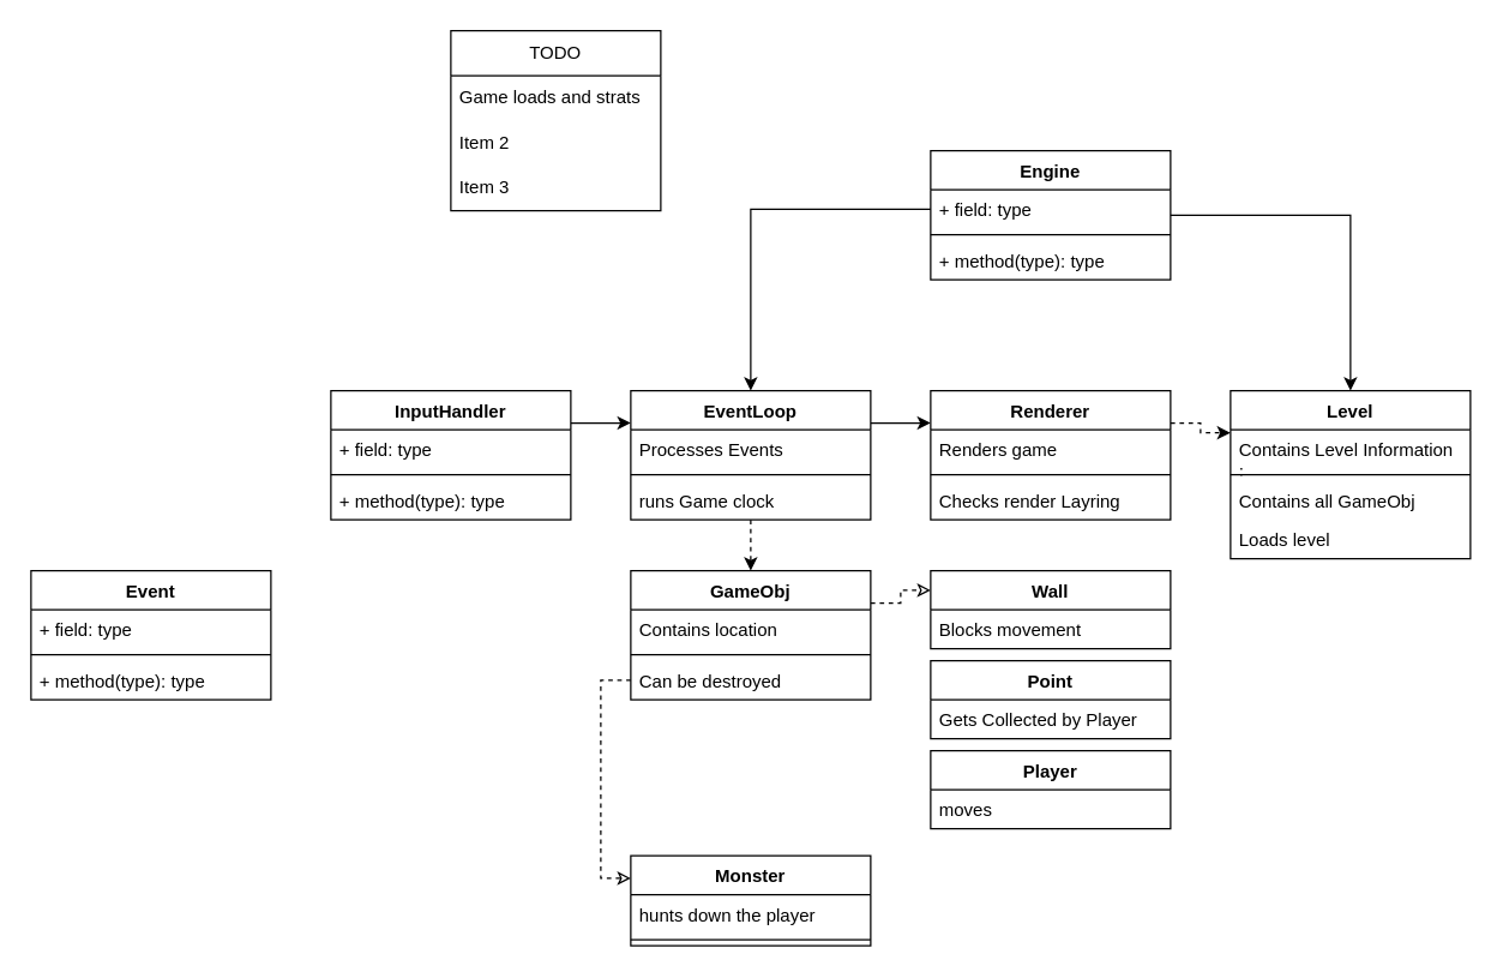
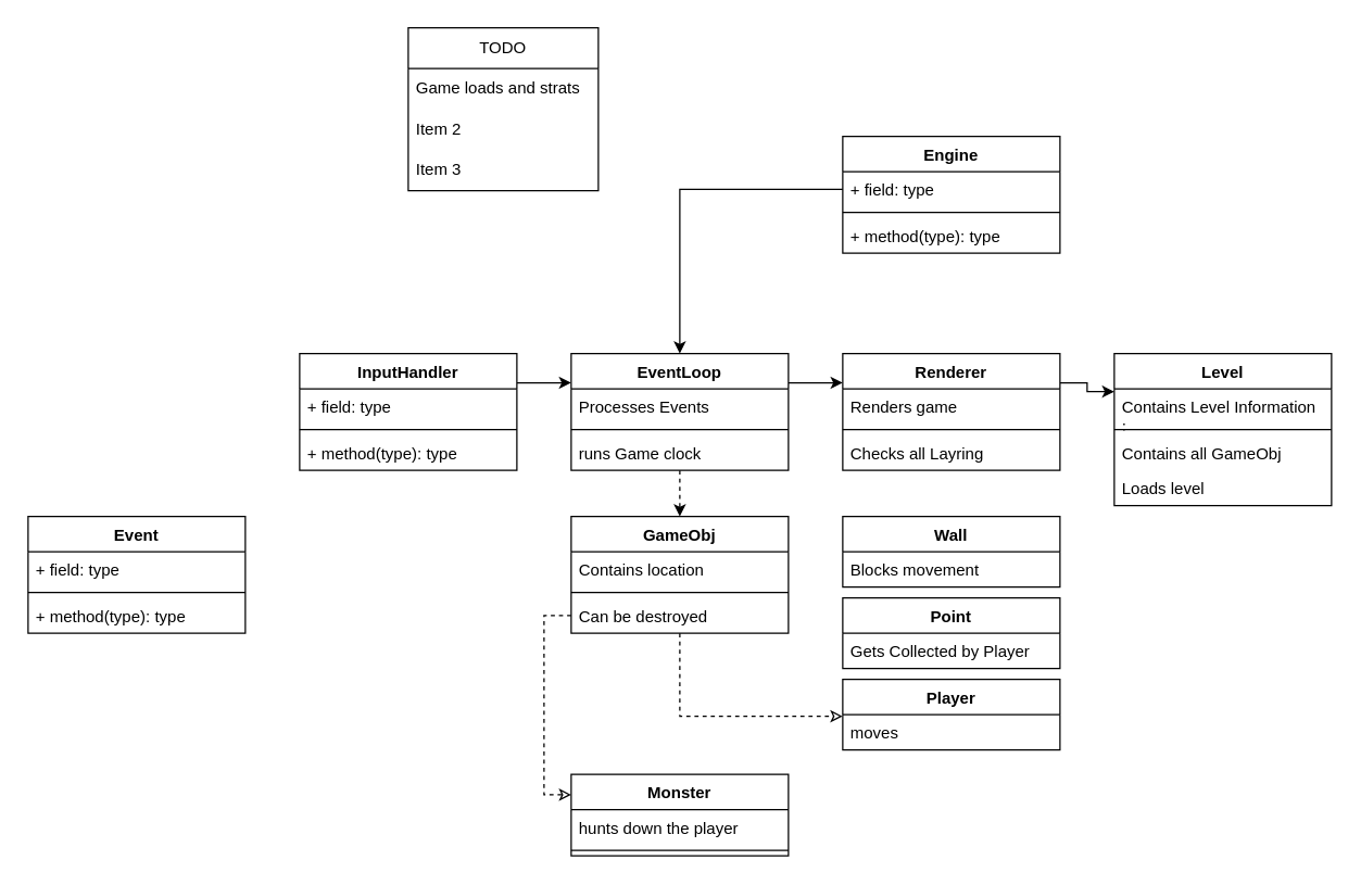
- <mxCell id="2" style="edgeStyle=orthogonalEdgeStyle;rounded=0;orthogonalLoop=1;jettySize=auto;html=1;entryX=0.5;entryY=0;entryDx=0;entryDy=0;endArrow=classic;endFill=1;" edge="1" parent="1" source="3" target="37"><mxGeometry relative="1" as="geometry" /></mxCell>
- <mxCell id="13" style="edgeStyle=orthogonalEdgeStyle;rounded=0;orthogonalLoop=1;jettySize=auto;html=1;exitX=1;exitY=0.25;exitDx=0;exitDy=0;entryX=0;entryY=0.25;entryDx=0;entryDy=0;startArrow=none;startFill=0;endArrow=classic;endFill=1;dashed=1;" edge="1" parent="1" source="14" target="37"><mxGeometry relative="1" as="geometry" /></mxCell>
+ <mxCell id="13" style="edgeStyle=orthogonalEdgeStyle;rounded=0;orthogonalLoop=1;jettySize=auto;html=1;exitX=1;exitY=0.25;exitDx=0;exitDy=0;entryX=0;entryY=0.25;entryDx=0;entryDy=0;startArrow=none;startFill=0;endArrow=classic;endFill=1;" edge="1" parent="1" source="14" target="37"><mxGeometry relative="1" as="geometry" /></mxCell>
- <mxCell id="17" value="Checks render Layring" style="text;strokeColor=none;fillColor=none;align=left;verticalAlign=top;spacingLeft=4;spacingRight=4;overflow=hidden;rotatable=0;points=[[0,0.5],[1,0.5]];portConstraint=eastwest;" vertex="1" parent="14"><mxGeometry y="60" width="160" height="26" as="geometry" /></mxCell>
+ <mxCell id="17" value="Checks all Layring" style="text;strokeColor=none;fillColor=none;align=left;verticalAlign=top;spacingLeft=4;spacingRight=4;overflow=hidden;rotatable=0;points=[[0,0.5],[1,0.5]];portConstraint=eastwest;" vertex="1" parent="14"><mxGeometry y="60" width="160" height="26" as="geometry" /></mxCell>
- <mxCell id="23" style="edgeStyle=orthogonalEdgeStyle;rounded=0;orthogonalLoop=1;jettySize=auto;html=1;exitX=1;exitY=0.25;exitDx=0;exitDy=0;entryX=0;entryY=0.25;entryDx=0;entryDy=0;dashed=1;endArrow=classic;endFill=0;" edge="1" parent="1" source="24" target="42"><mxGeometry relative="1" as="geometry" /></mxCell>
+ <mxCell id="22" style="edgeStyle=orthogonalEdgeStyle;rounded=0;orthogonalLoop=1;jettySize=auto;html=1;entryX=-0.001;entryY=0.046;entryDx=0;entryDy=0;dashed=1;endArrow=classic;endFill=0;entryPerimeter=0;" edge="1" parent="1" source="24" target="47"><mxGeometry relative="1" as="geometry"><mxPoint x="500" y="500" as="targetPoint" /></mxGeometry></mxCell>
